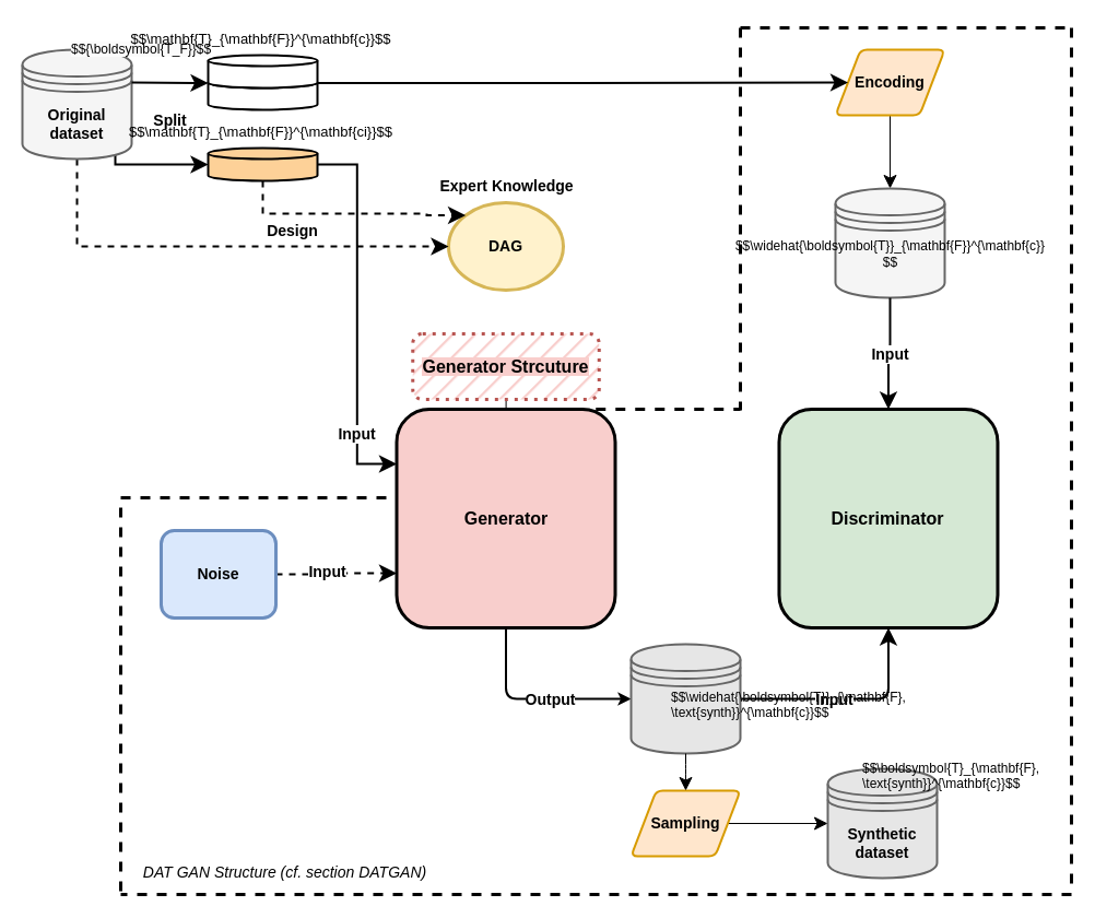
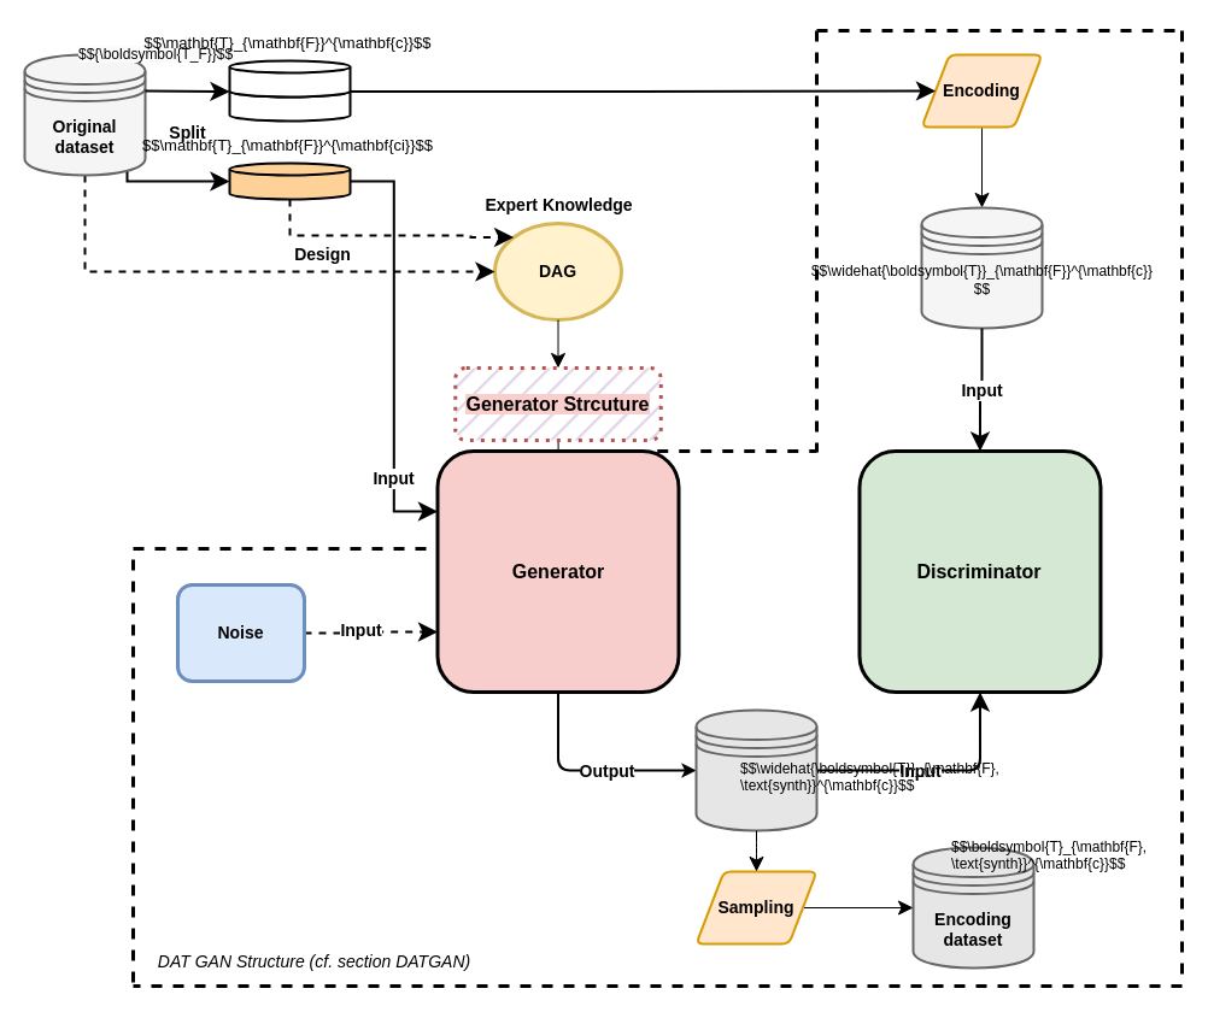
+ <mxCell id="43" value="" style="edgeStyle=orthogonalEdgeStyle;rounded=1;orthogonalLoop=1;jettySize=auto;html=1;entryX=0.5;entryY=0;entryDx=0;entryDy=0;fontFamily=Helvetica;fontSize=12;fontColor=default;endSize=10;" parent="1" source="14" target="45" edge="1"><mxGeometry relative="1" as="geometry"><mxPoint x="463" y="262" as="sourcePoint" /><mxPoint x="463" y="374" as="targetPoint" /></mxGeometry></mxCell>
- <mxCell id="45" value="&lt;b&gt;&lt;font style=&quot;font-size: 16px; background-color: rgb(249, 206, 204);&quot;&gt;Generator Strcuture&lt;/font&gt;&lt;/b&gt;" style="rounded=1;whiteSpace=wrap;html=1;fillColor=#f8cecc;strokeColor=#b85450;glass=0;shadow=0;strokeWidth=3;verticalAlign=middle;movable=1;resizable=1;rotatable=1;deletable=1;editable=1;locked=0;connectable=1;fillStyle=hatch;dashed=1;dashPattern=1 2;perimeterSpacing=0;" parent="1" vertex="1"><mxGeometry x="377.25" y="305" width="170.5" height="60" as="geometry" /></mxCell>
+ <mxCell id="45" value="&lt;b&gt;&lt;font style=&quot;font-size: 16px; background-color: rgb(249, 206, 204);&quot;&gt;Generator Strcuture&lt;/font&gt;&lt;/b&gt;" style="rounded=1;whiteSpace=wrap;html=1;fillColor=#e1d5e7;strokeColor=#b85450;glass=0;shadow=0;strokeWidth=3;verticalAlign=middle;movable=1;resizable=1;rotatable=1;deletable=1;editable=1;locked=0;connectable=1;fillStyle=hatch;dashed=1;dashPattern=1 2;perimeterSpacing=0;" parent="1" vertex="1"><mxGeometry x="377.25" y="305" width="170.5" height="60" as="geometry" /></mxCell>
- <mxCell id="18" value="&lt;b style=&quot;font-size: 14px;&quot;&gt;Synthetic&lt;br&gt;dataset&lt;/b&gt;" style="shape=datastore;whiteSpace=wrap;html=1;fillColor=#E6E6E6;strokeColor=#666666;fontColor=#000000;gradientColor=none;strokeWidth=2;fontFamily=Helvetica;rounded=1;" parent="17" vertex="1"><mxGeometry y="14" width="100" height="100" as="geometry" /></mxCell>
+ <mxCell id="18" value="&lt;b style=&quot;font-size: 14px;&quot;&gt;Encoding&lt;br&gt;dataset&lt;/b&gt;" style="shape=datastore;whiteSpace=wrap;html=1;fillColor=#E6E6E6;strokeColor=#666666;fontColor=#000000;gradientColor=none;strokeWidth=2;fontFamily=Helvetica;rounded=1;" parent="17" vertex="1"><mxGeometry y="14" width="100" height="100" as="geometry" /></mxCell>
